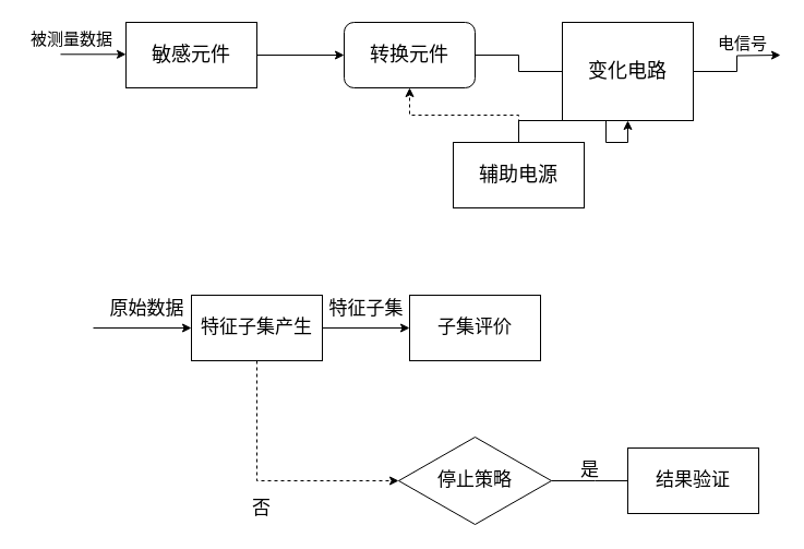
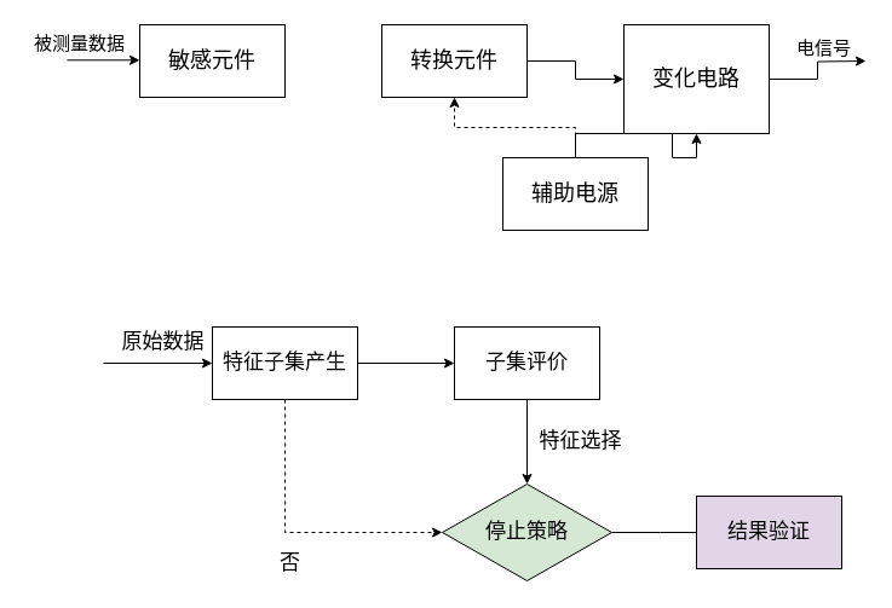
- <mxCell id="16" value="" style="edgeStyle=orthogonalEdgeStyle;rounded=0;orthogonalLoop=1;jettySize=auto;html=1;fontFamily=Times New Roman;fontSize=18;" edge="1" parent="1" source="17" target="19"><mxGeometry relative="1" as="geometry" /></mxCell>
- <mxCell id="19" value="转换元件" style="whiteSpace=wrap;html=1;fontFamily=Times New Roman;fontSize=18;rounded=1;" vertex="1" parent="1"><mxGeometry x="315" y="20" width="120" height="60" as="geometry" /></mxCell>
+ <mxCell id="19" value="转换元件" style="rounded=0;whiteSpace=wrap;html=1;fontFamily=Times New Roman;fontSize=18;" vertex="1" parent="1"><mxGeometry x="315" y="20" width="120" height="60" as="geometry" /></mxCell>
- <mxCell id="18" value="" style="edgeStyle=orthogonalEdgeStyle;rounded=0;orthogonalLoop=1;jettySize=auto;html=1;fontFamily=Times New Roman;fontSize=18;endArrow=none;" edge="1" parent="1" source="19" target="21"><mxGeometry relative="1" as="geometry" /></mxCell>
+ <mxCell id="18" value="" style="edgeStyle=orthogonalEdgeStyle;rounded=0;orthogonalLoop=1;jettySize=auto;html=1;fontFamily=Times New Roman;fontSize=18;" edge="1" parent="1" source="19" target="21"><mxGeometry relative="1" as="geometry" /></mxCell>
- <mxCell id="10" value="特征子集" style="text;html=1;align=center;verticalAlign=middle;resizable=0;points=[];autosize=1;fontFamily=Times New Roman;fontSize=17;" vertex="1" parent="1"><mxGeometry x="295" y="268" width="80" height="30" as="geometry" /></mxCell>
+ <mxCell id="5" value="" style="edgeStyle=orthogonalEdgeStyle;rounded=0;orthogonalLoop=1;jettySize=auto;html=1;fontFamily=Times New Roman;fontSize=17;" edge="1" parent="1" source="6" target="8"><mxGeometry relative="1" as="geometry" /></mxCell>
+ <mxCell id="11" value="特征选择" style="text;html=1;align=center;verticalAlign=middle;resizable=0;points=[];autosize=1;fontFamily=Times New Roman;fontSize=17;" vertex="1" parent="1"><mxGeometry x="439" y="350" width="80" height="30" as="geometry" /></mxCell>
- <mxCell id="13" value="是" style="text;html=1;align=center;verticalAlign=middle;resizable=0;points=[];autosize=1;fontFamily=Times New Roman;fontSize=17;" vertex="1" parent="1"><mxGeometry x="525" y="416" width="30" height="30" as="geometry" /></mxCell>
- <mxCell id="8" value="停止策略" style="rhombus;whiteSpace=wrap;html=1;fontFamily=Times New Roman;fontSize=17;" vertex="1" parent="1"><mxGeometry x="365" y="400" width="140" height="80" as="geometry" /></mxCell>
+ <mxCell id="8" value="停止策略" style="rhombus;whiteSpace=wrap;html=1;fontFamily=Times New Roman;fontSize=17;fillColor=#d5e8d4;" vertex="1" parent="1"><mxGeometry x="365" y="400" width="140" height="80" as="geometry" /></mxCell>
- <mxCell id="9" value="结果验证" style="rounded=0;whiteSpace=wrap;html=1;fontFamily=Times New Roman;fontSize=17;" vertex="1" parent="1"><mxGeometry x="575" y="410" width="120" height="60" as="geometry" /></mxCell>
+ <mxCell id="9" value="结果验证" style="rounded=0;whiteSpace=wrap;html=1;fontFamily=Times New Roman;fontSize=17;fillColor=#e1d5e7;" vertex="1" parent="1"><mxGeometry x="575" y="410" width="120" height="60" as="geometry" /></mxCell>
